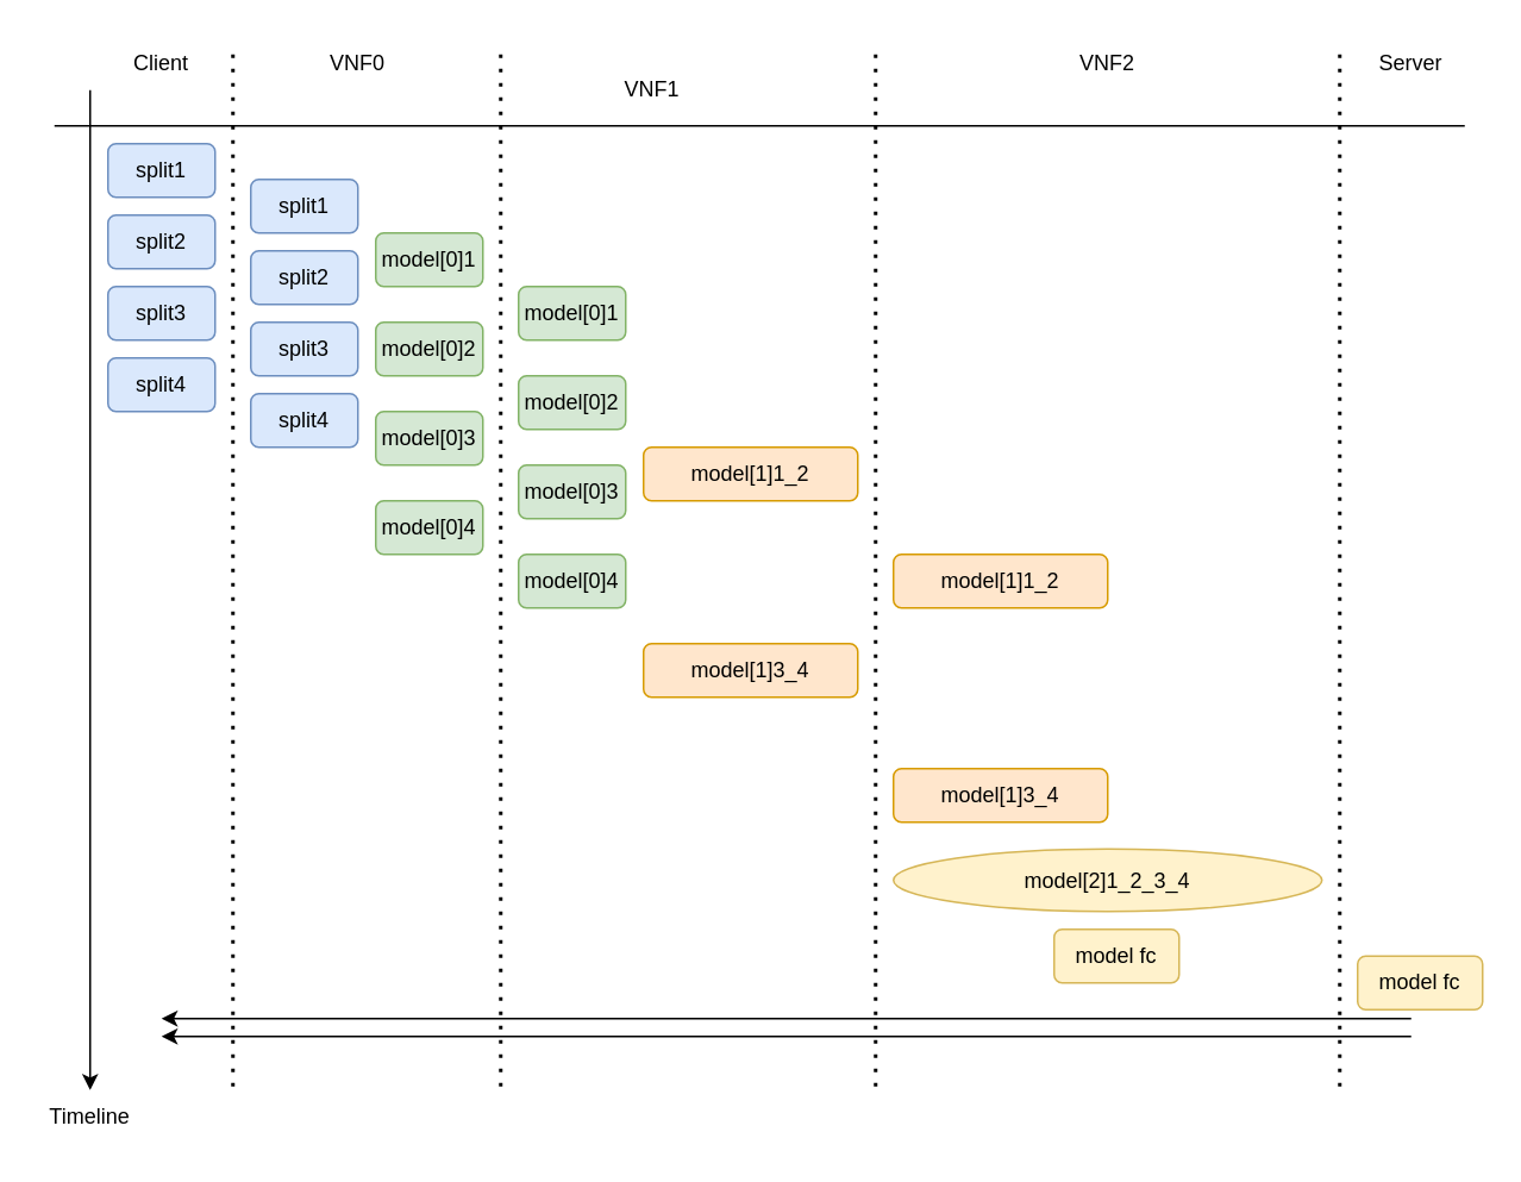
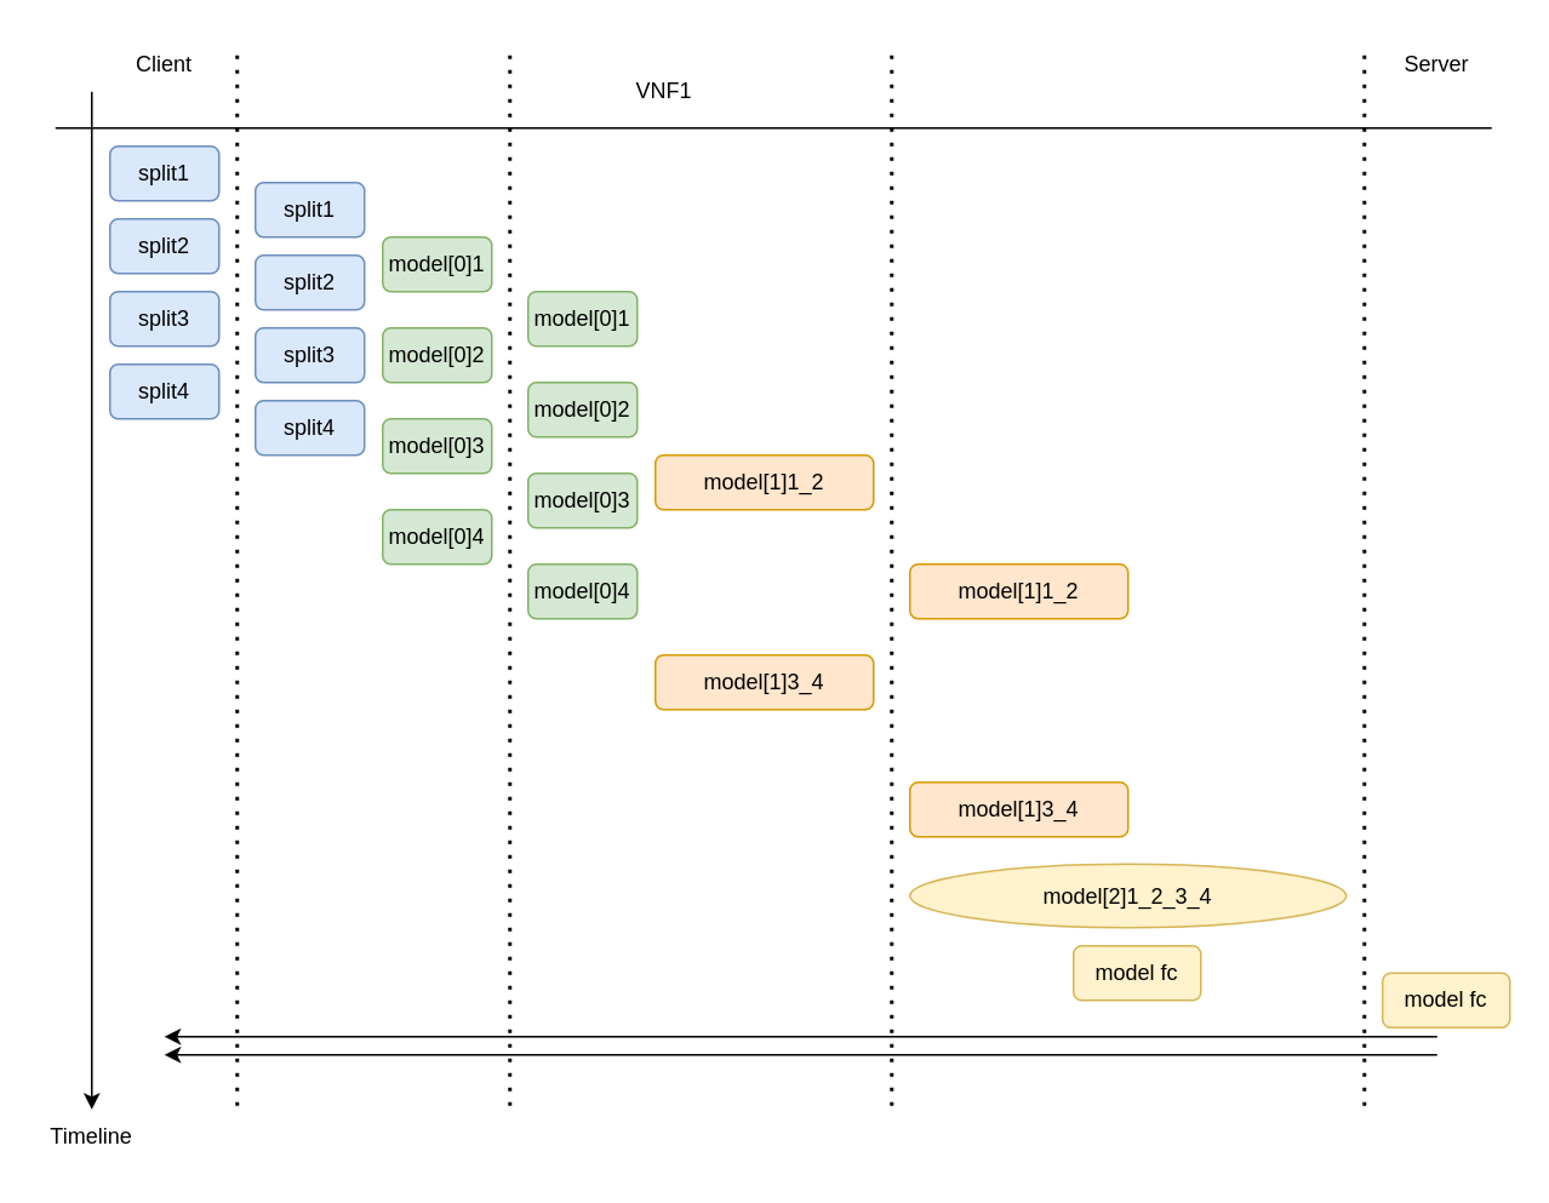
- <mxCell id="3" value="VNF0" style="text;html=1;strokeColor=none;fillColor=none;align=center;verticalAlign=middle;whiteSpace=wrap;rounded=0;" vertex="1" parent="1"><mxGeometry x="170" y="20" width="60" height="30" as="geometry" /></mxCell>
- <mxCell id="5" value="VNF2" style="text;html=1;strokeColor=none;fillColor=none;align=center;verticalAlign=middle;whiteSpace=wrap;rounded=0;" vertex="1" parent="1"><mxGeometry x="590" y="20" width="60" height="30" as="geometry" /></mxCell>
